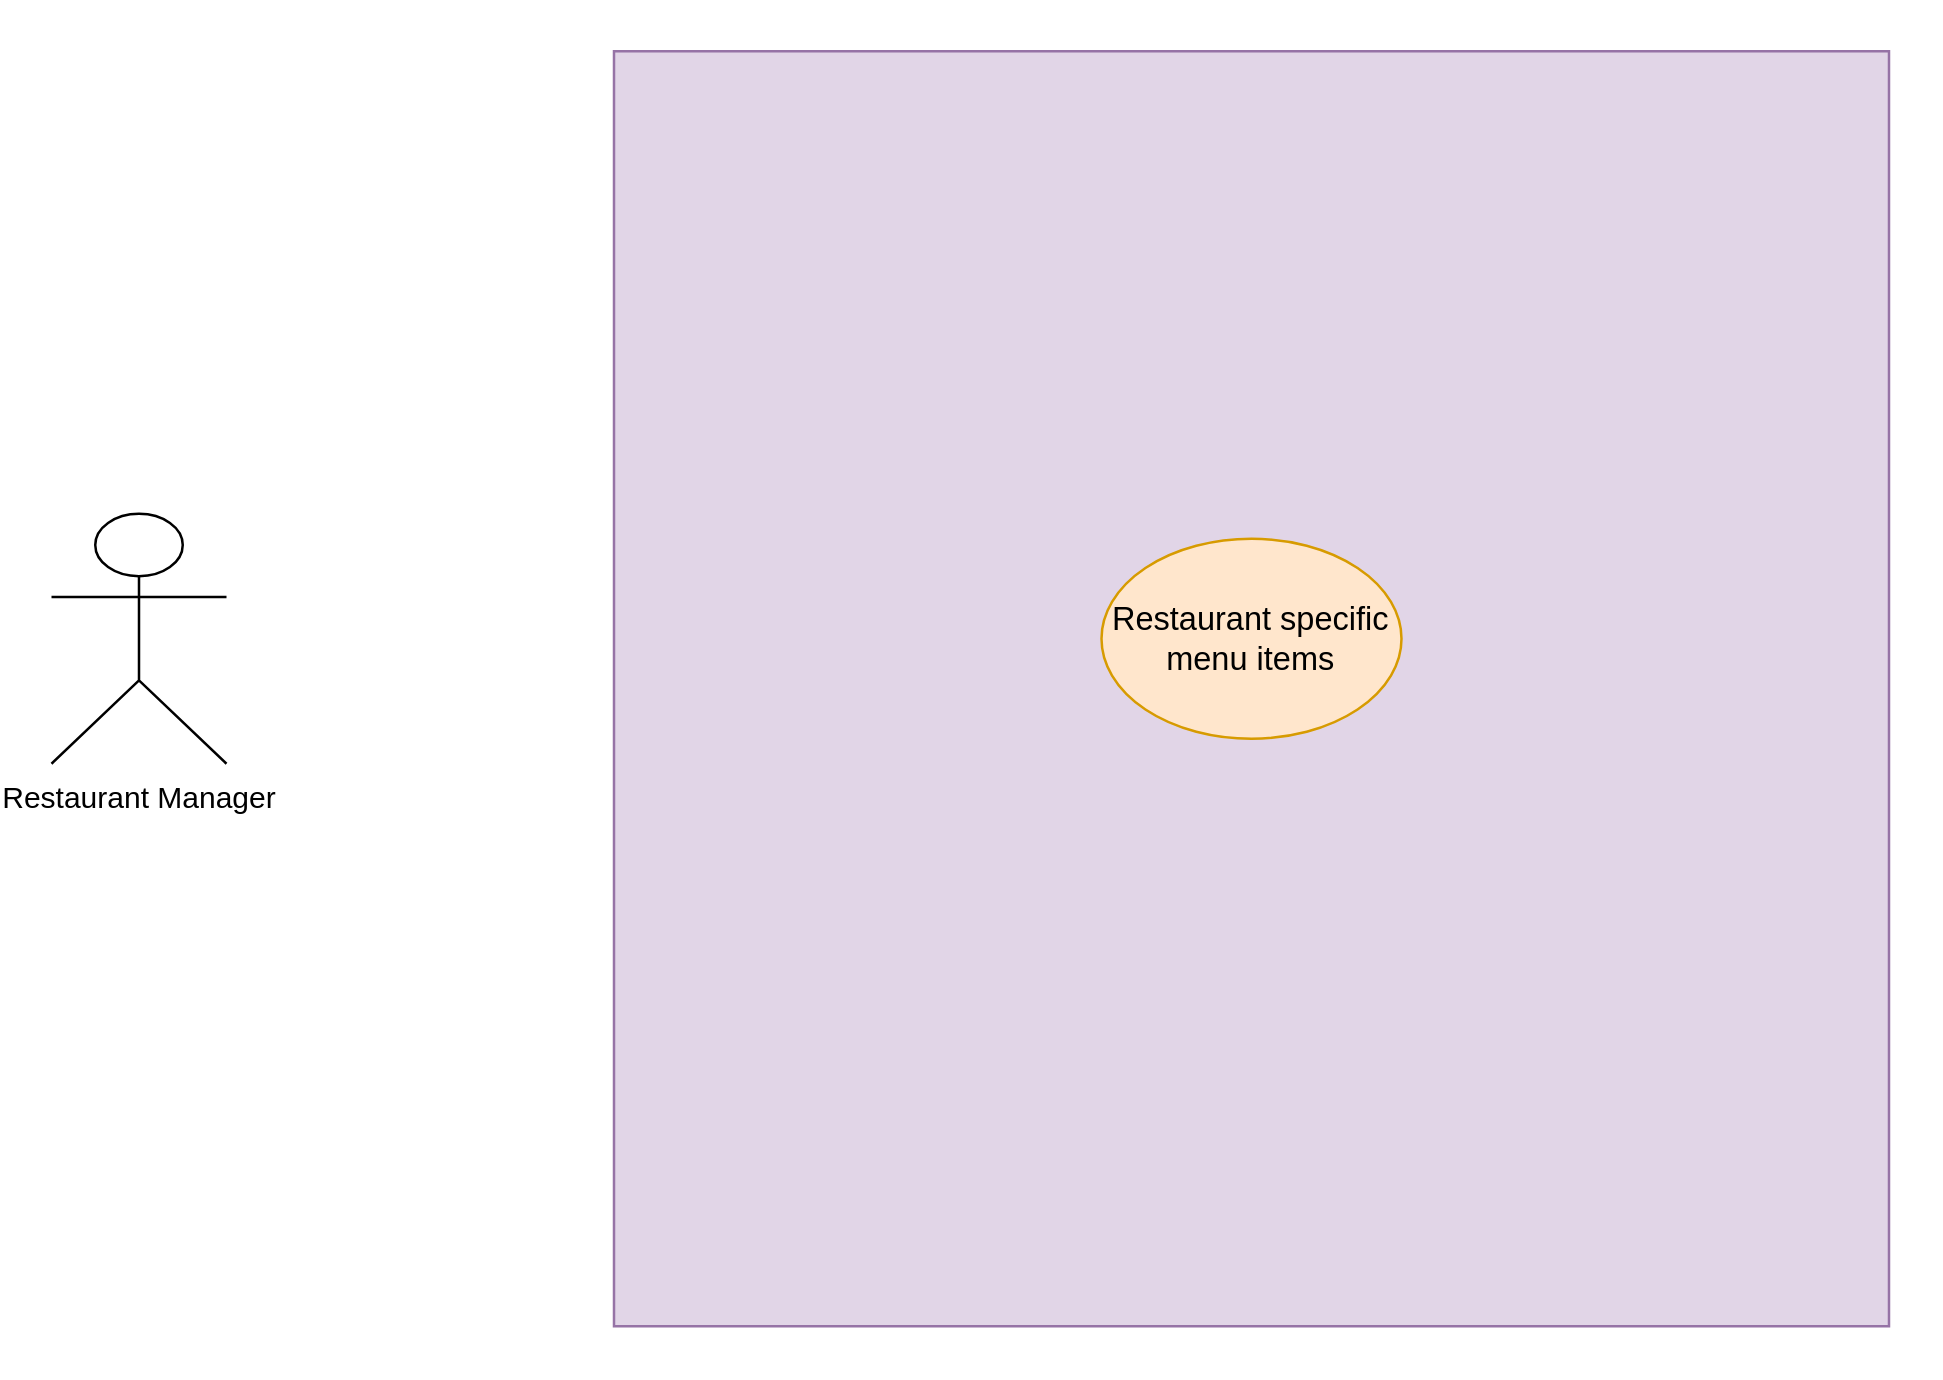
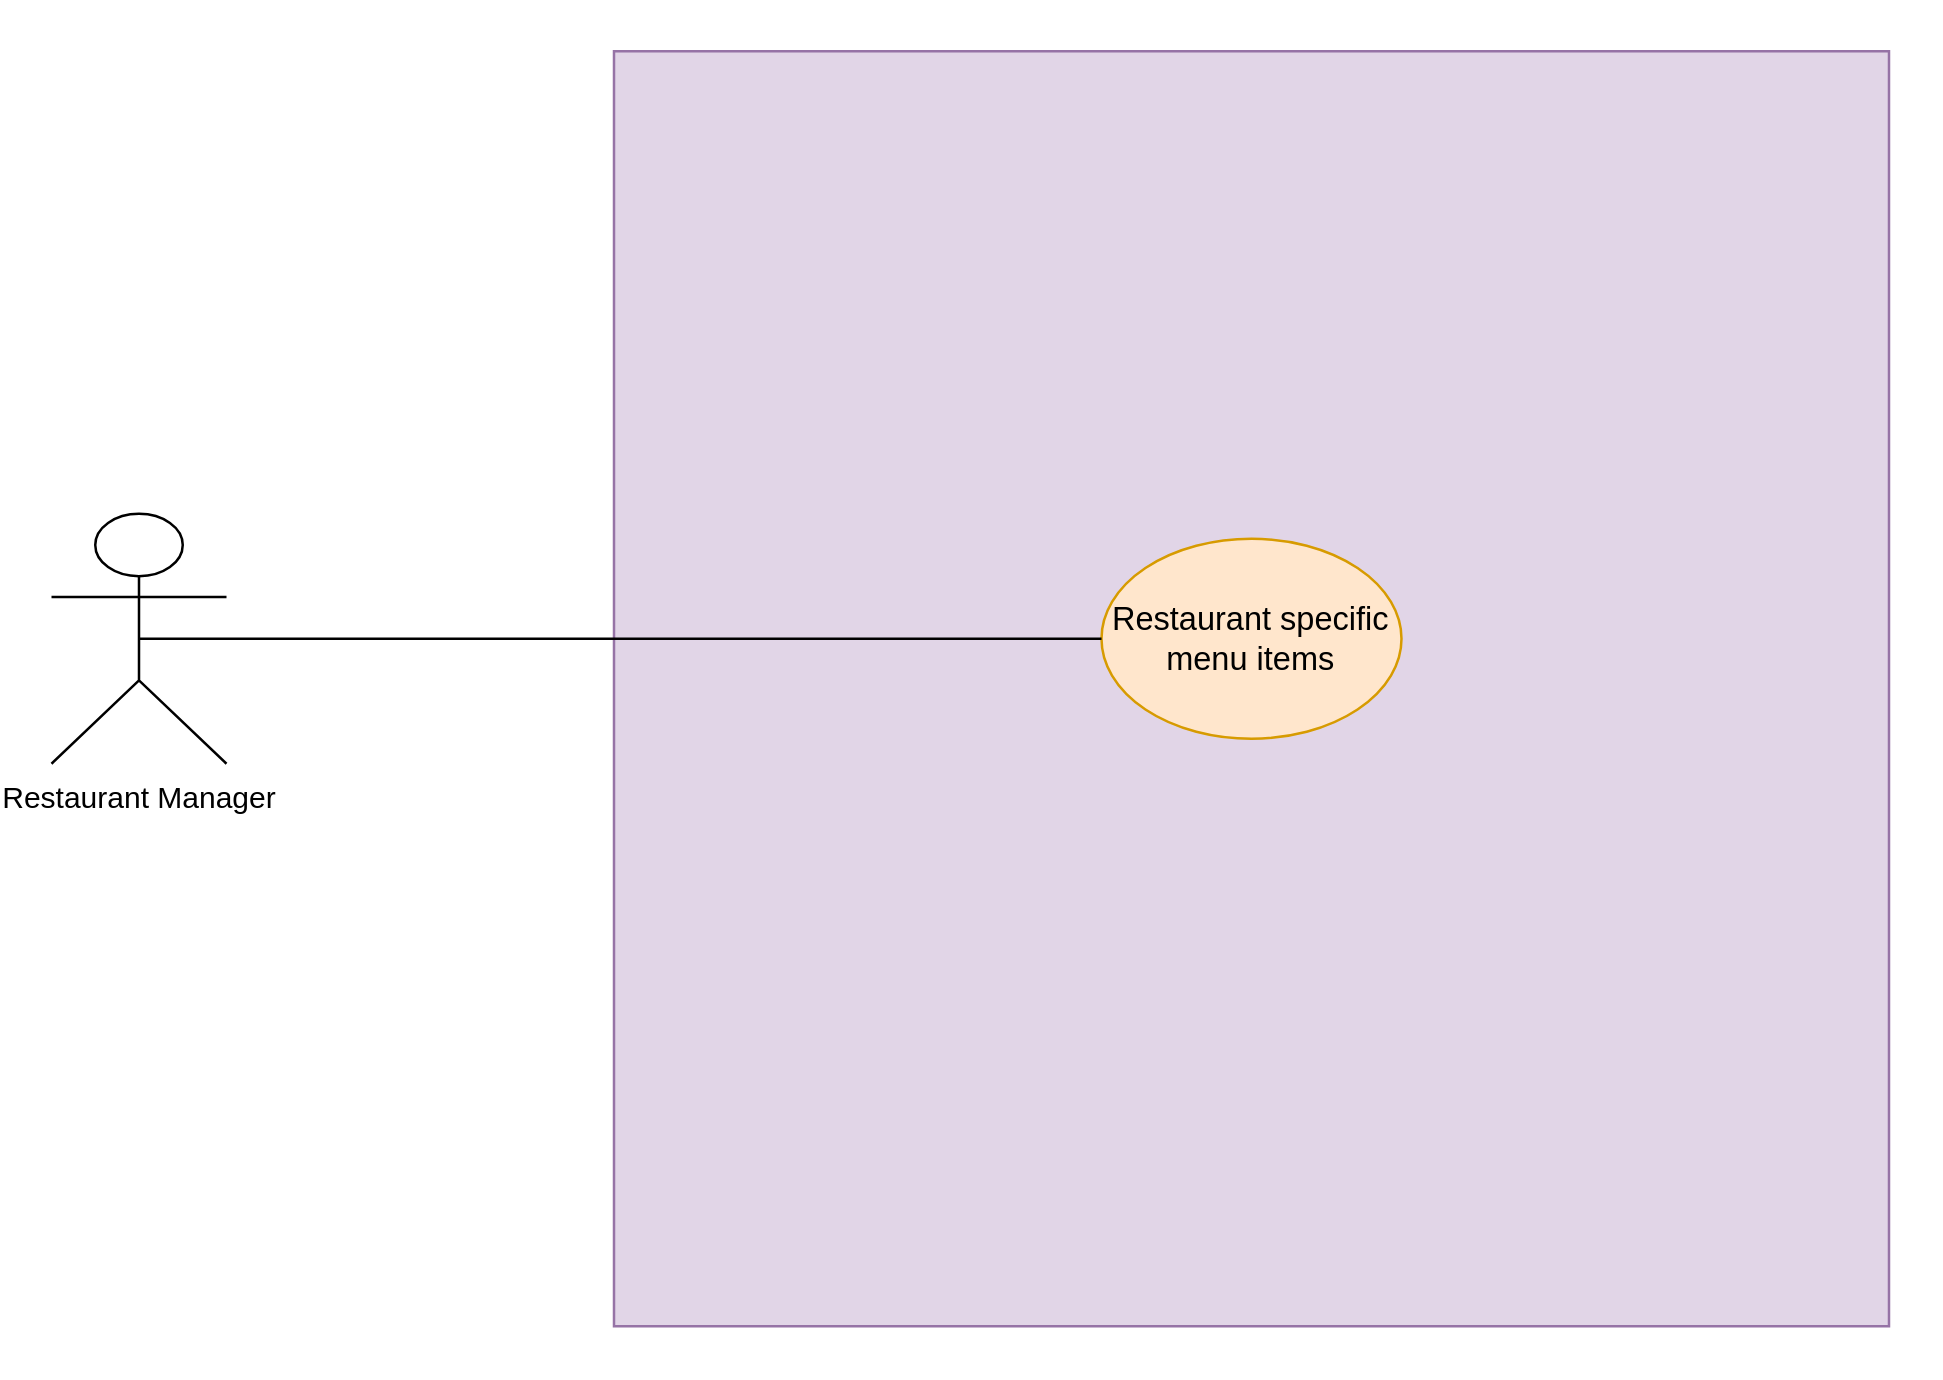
+ <mxCell id="5" value="" style="endArrow=none;html=1;rounded=0;fontSize=15;exitX=0.5;exitY=0.5;exitDx=0;exitDy=0;exitPerimeter=0;entryX=0;entryY=0.5;entryDx=0;entryDy=0;" edge="1" parent="1" source="2" target="4"><mxGeometry width="50" height="50" relative="1" as="geometry"><mxPoint x="90" y="275" as="sourcePoint" /><mxPoint x="140" y="225" as="targetPoint" /></mxGeometry></mxCell>
